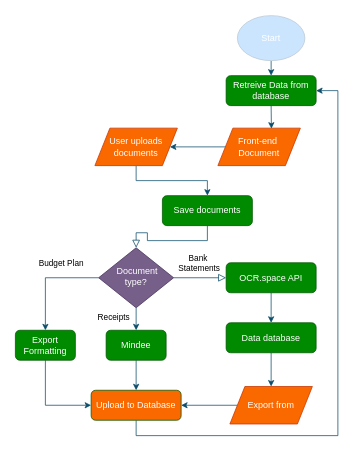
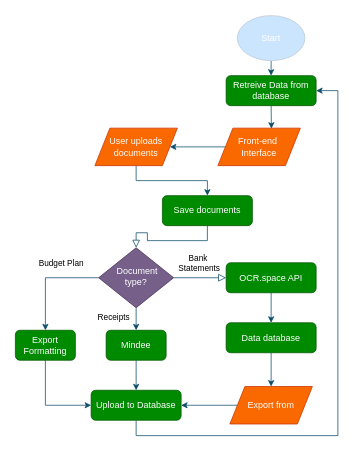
- <mxCell id="26" value="Front-end&amp;nbsp;&lt;div&gt;Document&lt;/div&gt;" style="shape=parallelogram;perimeter=parallelogramPerimeter;whiteSpace=wrap;html=1;fixedSize=1;labelBackgroundColor=none;fillColor=#fa6800;fontColor=light-dark(#FFFFFF,#FFFFFF);strokeColor=#C73500;" vertex="1" parent="1"><mxGeometry x="290" y="170" width="110" height="50" as="geometry" /></mxCell>
+ <mxCell id="26" value="Front-end&amp;nbsp;&lt;div&gt;Interface&lt;/div&gt;" style="shape=parallelogram;perimeter=parallelogramPerimeter;whiteSpace=wrap;html=1;fixedSize=1;labelBackgroundColor=none;fillColor=#fa6800;fontColor=light-dark(#FFFFFF,#FFFFFF);strokeColor=#C73500;" vertex="1" parent="1"><mxGeometry x="290" y="170" width="110" height="50" as="geometry" /></mxCell>
- <mxCell id="22" value="Upload to Database" style="rounded=1;whiteSpace=wrap;html=1;fontSize=12;glass=0;strokeWidth=1;shadow=0;labelBackgroundColor=none;fillColor=#fa6800;strokeColor=#005700;fontColor=light-dark(#FFFFFF,#FFFFFF);" vertex="1" parent="1"><mxGeometry x="121" y="519.5" width="120" height="40" as="geometry" /></mxCell>
+ <mxCell id="22" value="Upload to Database" style="rounded=1;whiteSpace=wrap;html=1;fontSize=12;glass=0;strokeWidth=1;shadow=0;labelBackgroundColor=none;fillColor=#008a00;strokeColor=#005700;fontColor=light-dark(#FFFFFF,#FFFFFF);" vertex="1" parent="1"><mxGeometry x="121" y="519.5" width="120" height="40" as="geometry" /></mxCell>
